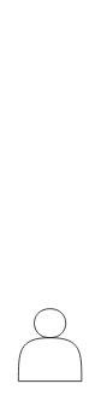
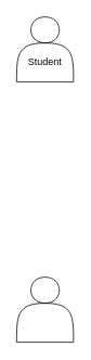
+ <mxCell id="2" value="&lt;br&gt;&lt;br&gt;Student" style="shape=actor;whiteSpace=wrap;html=1;" vertex="1" parent="1"><mxGeometry x="20" y="20" width="70" height="80" as="geometry" /></mxCell>
